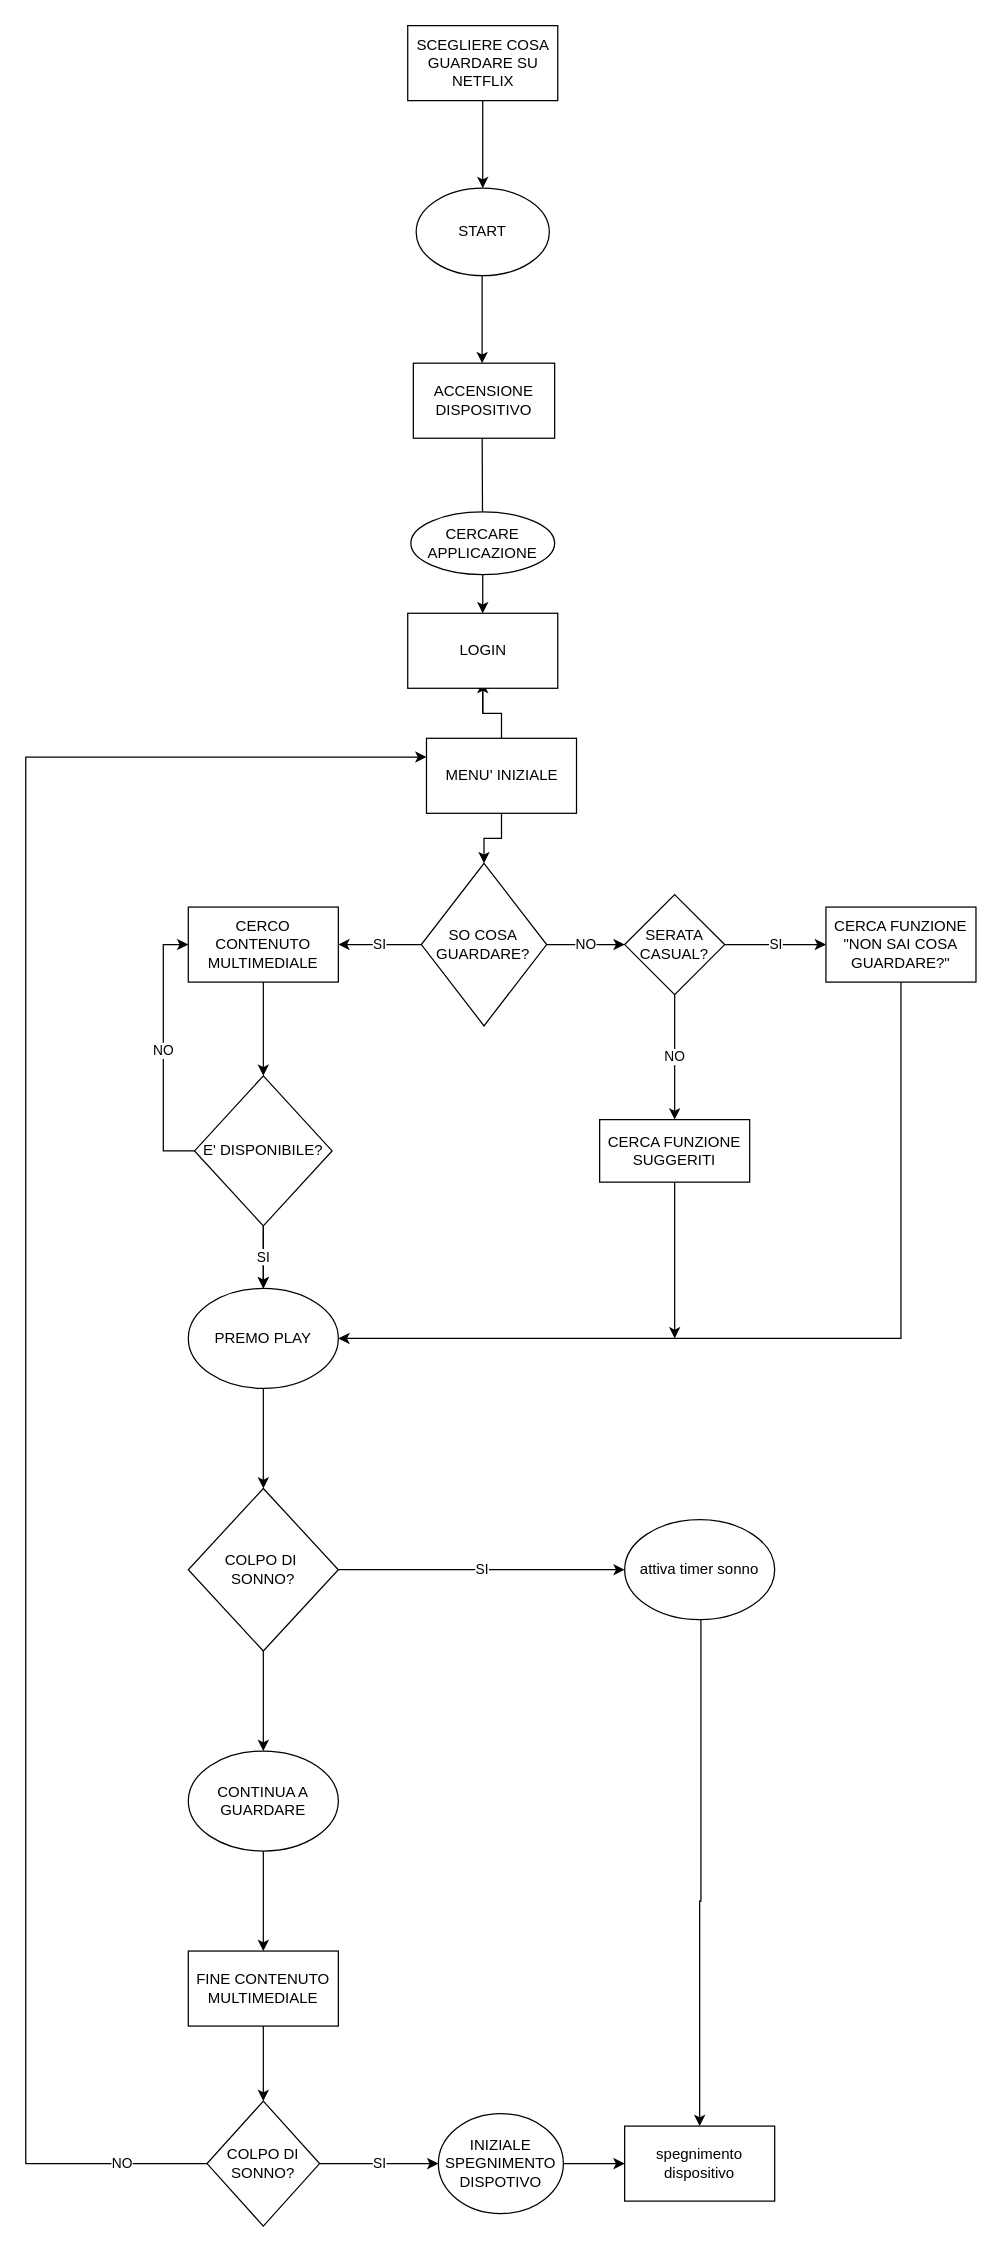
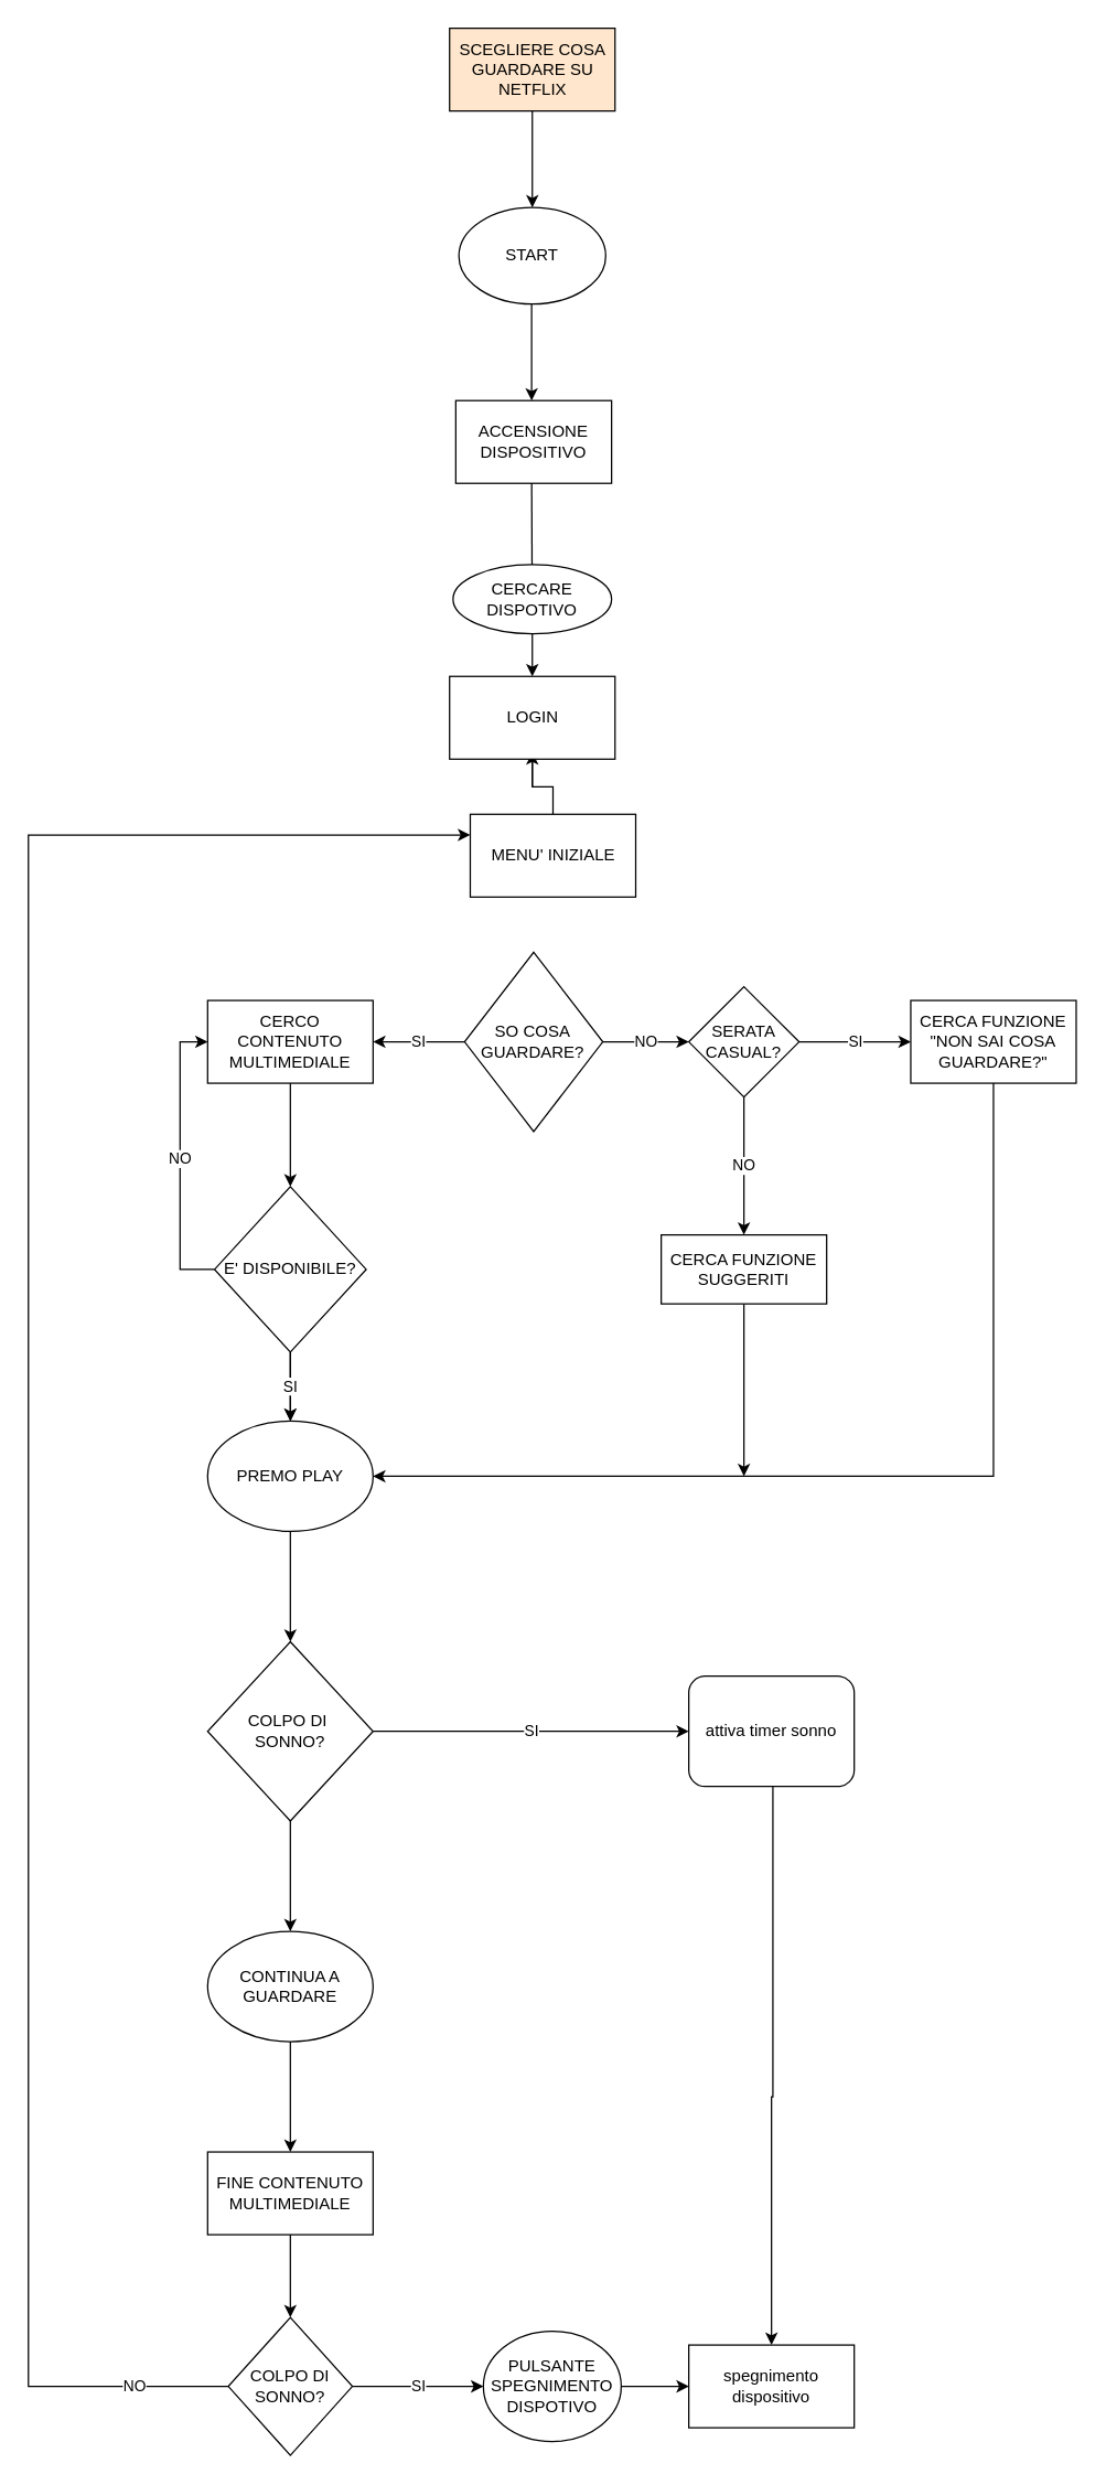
- <mxCell id="16" value="SCEGLIERE COSA GUARDARE SU NETFLIX" style="rounded=0;whiteSpace=wrap;html=1;" vertex="1" parent="1"><mxGeometry x="325.5" y="20" width="120" height="60" as="geometry" /></mxCell>
+ <mxCell id="16" value="SCEGLIERE COSA GUARDARE SU NETFLIX" style="rounded=0;whiteSpace=wrap;html=1;fillColor=#ffe6cc;" vertex="1" parent="1"><mxGeometry x="325.5" y="20" width="120" height="60" as="geometry" /></mxCell>
- <mxCell id="44" value="CERCARE APPLICAZIONE" style="ellipse;whiteSpace=wrap;html=1;" vertex="1" parent="1"><mxGeometry x="328" y="409" width="115" height="50" as="geometry" /></mxCell>
+ <mxCell id="44" value="CERCARE DISPOTIVO" style="ellipse;whiteSpace=wrap;html=1;" vertex="1" parent="1"><mxGeometry x="328" y="409" width="115" height="50" as="geometry" /></mxCell>
- <mxCell id="6" style="edgeStyle=orthogonalEdgeStyle;rounded=0;orthogonalLoop=1;jettySize=auto;html=1;entryX=0.5;entryY=0;entryDx=0;entryDy=0;startArrow=none;" edge="1" parent="1" source="46" target="9"><mxGeometry relative="1" as="geometry" /></mxCell>
- <mxCell id="27" value="attiva timer sonno" style="ellipse;whiteSpace=wrap;html=1;" vertex="1" parent="1"><mxGeometry x="499" y="1215" width="120" height="80" as="geometry" /></mxCell>
+ <mxCell id="27" value="attiva timer sonno" style="whiteSpace=wrap;html=1;rounded=1;" vertex="1" parent="1"><mxGeometry x="499" y="1215" width="120" height="80" as="geometry" /></mxCell>
- <mxCell id="42" value="INIZIALE SPEGNIMENTO DISPOTIVO" style="ellipse;whiteSpace=wrap;html=1;" vertex="1" parent="1"><mxGeometry x="350" y="1690" width="100" height="80" as="geometry" /></mxCell>
+ <mxCell id="42" value="PULSANTE SPEGNIMENTO DISPOTIVO" style="ellipse;whiteSpace=wrap;html=1;" vertex="1" parent="1"><mxGeometry x="350" y="1690" width="100" height="80" as="geometry" /></mxCell>
